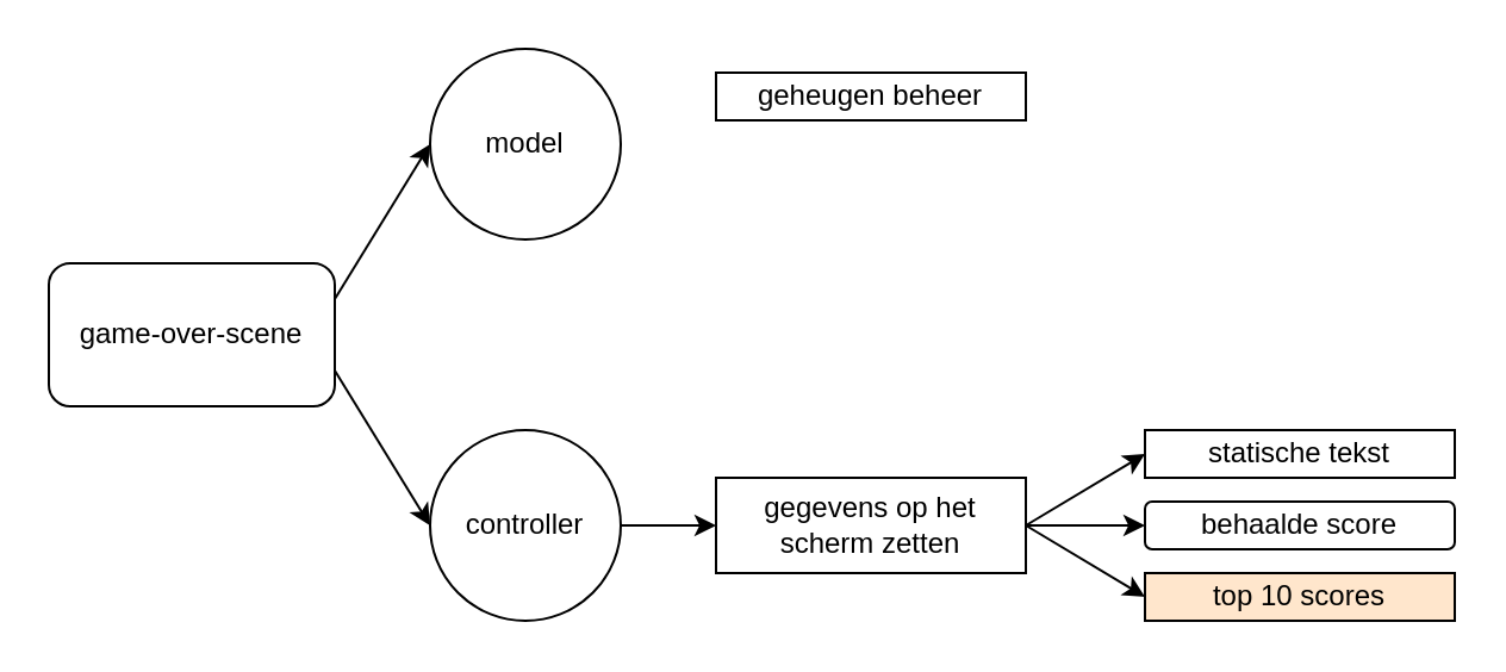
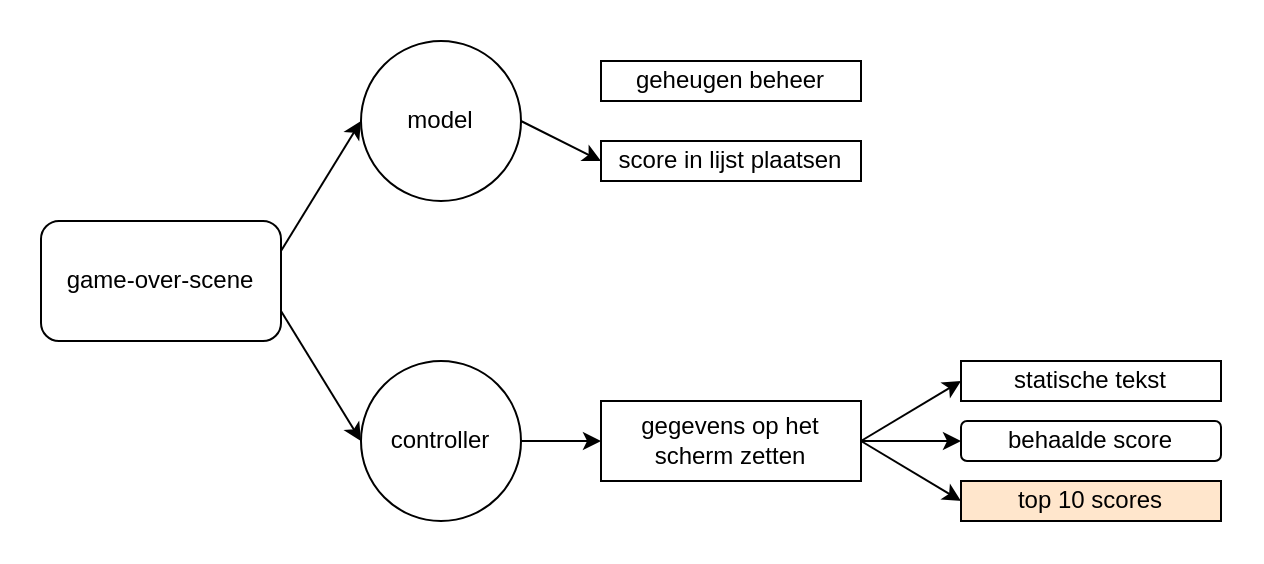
+ <mxCell id="13" value="" style="endArrow=classic;html=1;exitX=1;exitY=0.5;exitDx=0;exitDy=0;entryX=0;entryY=0.5;entryDx=0;entryDy=0;" edge="1" parent="1" source="3" target="9"><mxGeometry width="50" height="50" relative="1" as="geometry"><mxPoint x="620" y="90" as="sourcePoint" /><mxPoint x="670" y="40" as="targetPoint" /></mxGeometry></mxCell>
+ <mxCell id="9" value="score in lijst plaatsen" style="rounded=0;whiteSpace=wrap;html=1;" vertex="1" parent="1"><mxGeometry x="300" y="70" width="130" height="20" as="geometry" /></mxCell>
